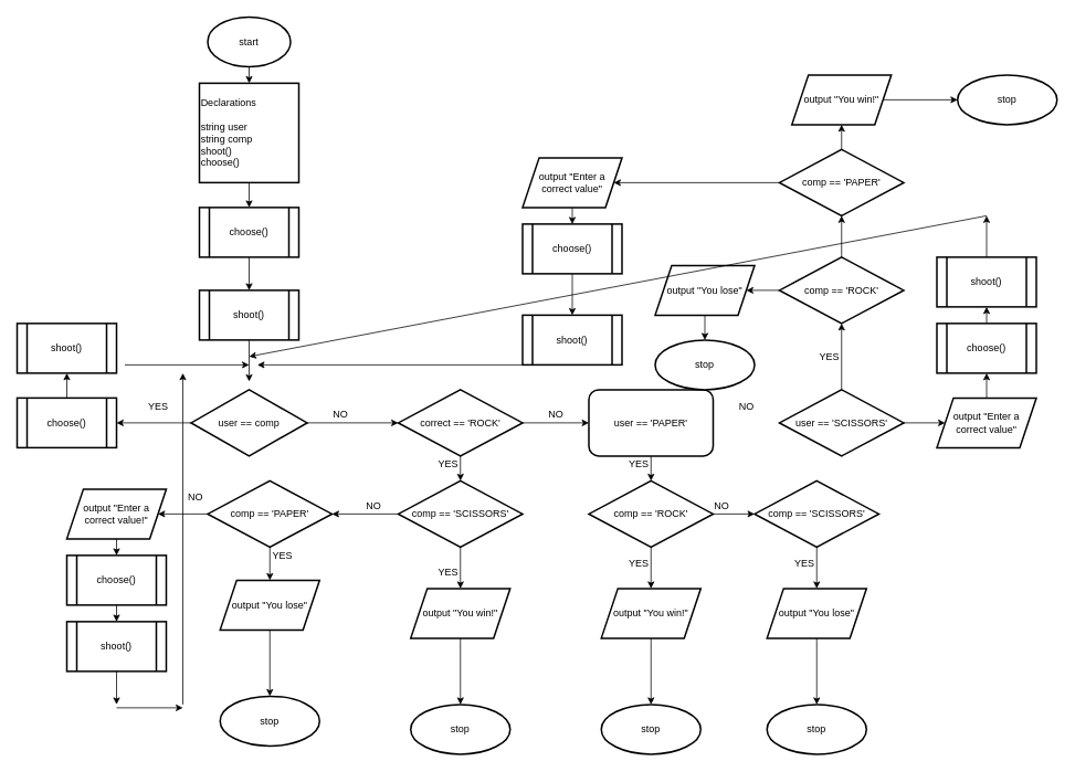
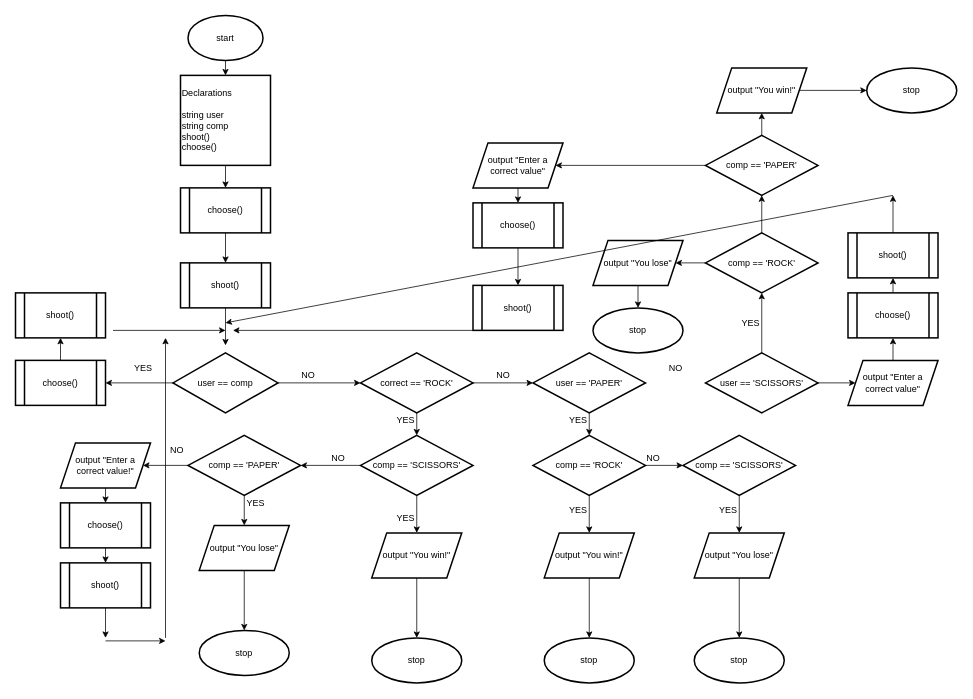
- <mxCell id="28" value="user == 'PAPER'" style="whiteSpace=wrap;html=1;strokeWidth=2;rounded=1;" vertex="1" parent="1"><mxGeometry x="710" y="470" width="150" height="80" as="geometry" /></mxCell>
+ <mxCell id="28" value="user == 'PAPER'" style="rhombus;whiteSpace=wrap;html=1;strokeWidth=2;" vertex="1" parent="1"><mxGeometry x="710" y="470" width="150" height="80" as="geometry" /></mxCell>
